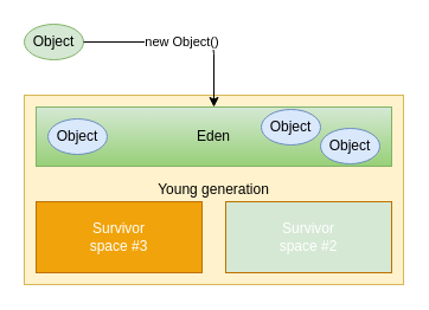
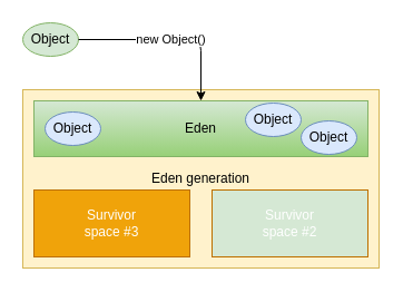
- <mxCell id="2" value="Young generation" style="rounded=0;whiteSpace=wrap;html=1;fillColor=#fff2cc;strokeColor=#d6b656;" parent="1" vertex="1"><mxGeometry x="20" y="80" width="320" height="160" as="geometry" /></mxCell>
+ <mxCell id="2" value="Eden generation" style="rounded=0;whiteSpace=wrap;html=1;fillColor=#fff2cc;strokeColor=#d6b656;" parent="1" vertex="1"><mxGeometry x="20" y="80" width="320" height="160" as="geometry" /></mxCell>
